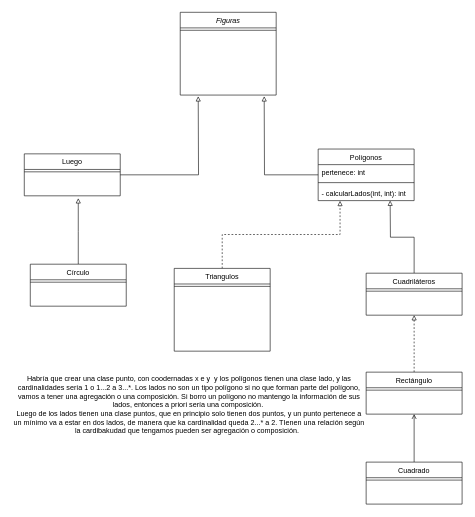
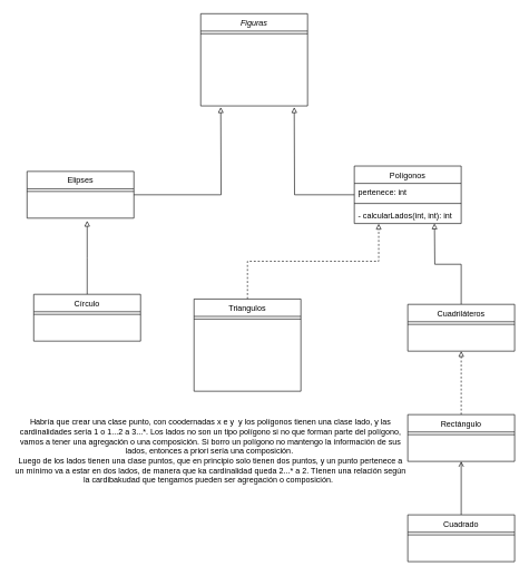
- <mxCell id="8" value="Luego" style="swimlane;fontStyle=0;align=center;verticalAlign=top;childLayout=stackLayout;horizontal=1;startSize=26;horizontalStack=0;resizeParent=1;resizeLast=0;collapsible=1;marginBottom=0;rounded=0;shadow=0;strokeWidth=1;" parent="1" vertex="1"><mxGeometry x="40" y="256" width="160" height="70" as="geometry"><mxRectangle x="340" y="380" width="170" height="26" as="alternateBounds" /></mxGeometry></mxCell>
+ <mxCell id="8" value="Elipses" style="swimlane;fontStyle=0;align=center;verticalAlign=top;childLayout=stackLayout;horizontal=1;startSize=26;horizontalStack=0;resizeParent=1;resizeLast=0;collapsible=1;marginBottom=0;rounded=0;shadow=0;strokeWidth=1;" parent="1" vertex="1"><mxGeometry x="40" y="256" width="160" height="70" as="geometry"><mxRectangle x="340" y="380" width="170" height="26" as="alternateBounds" /></mxGeometry></mxCell>
